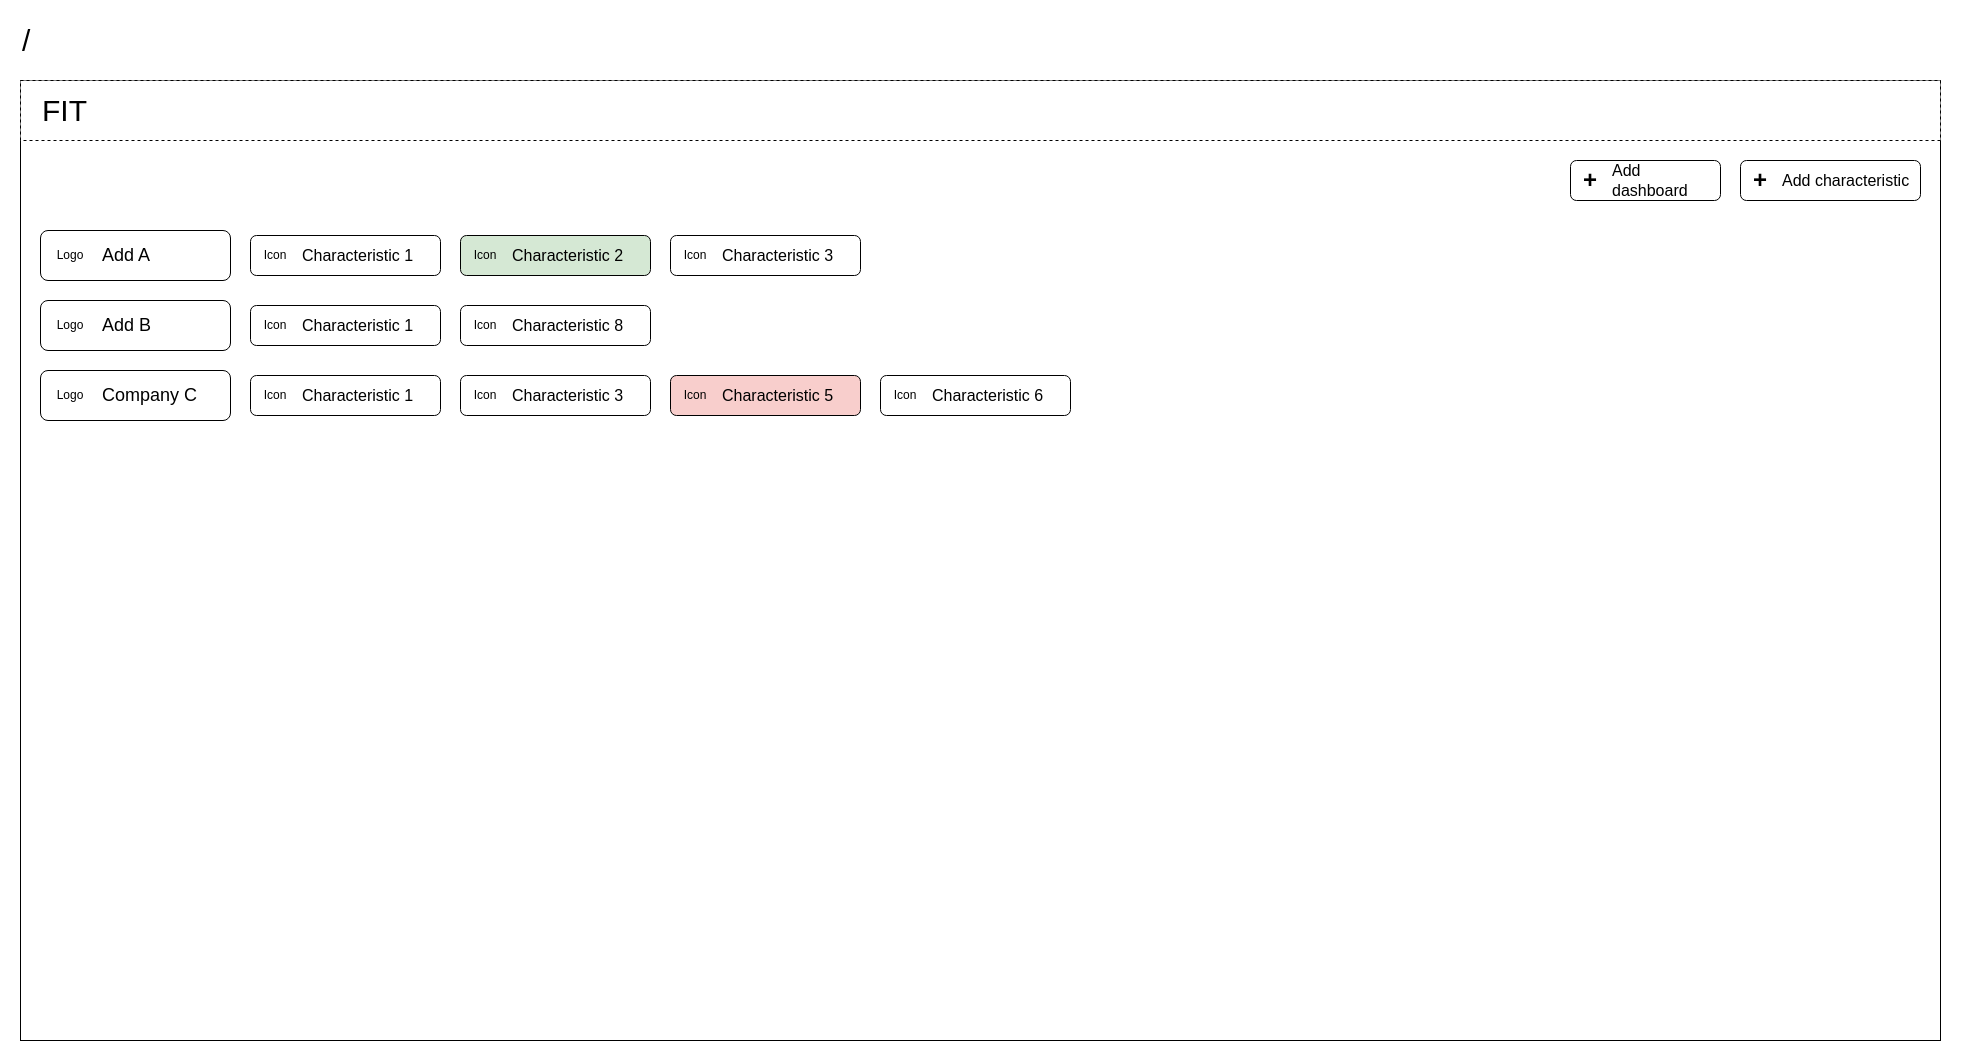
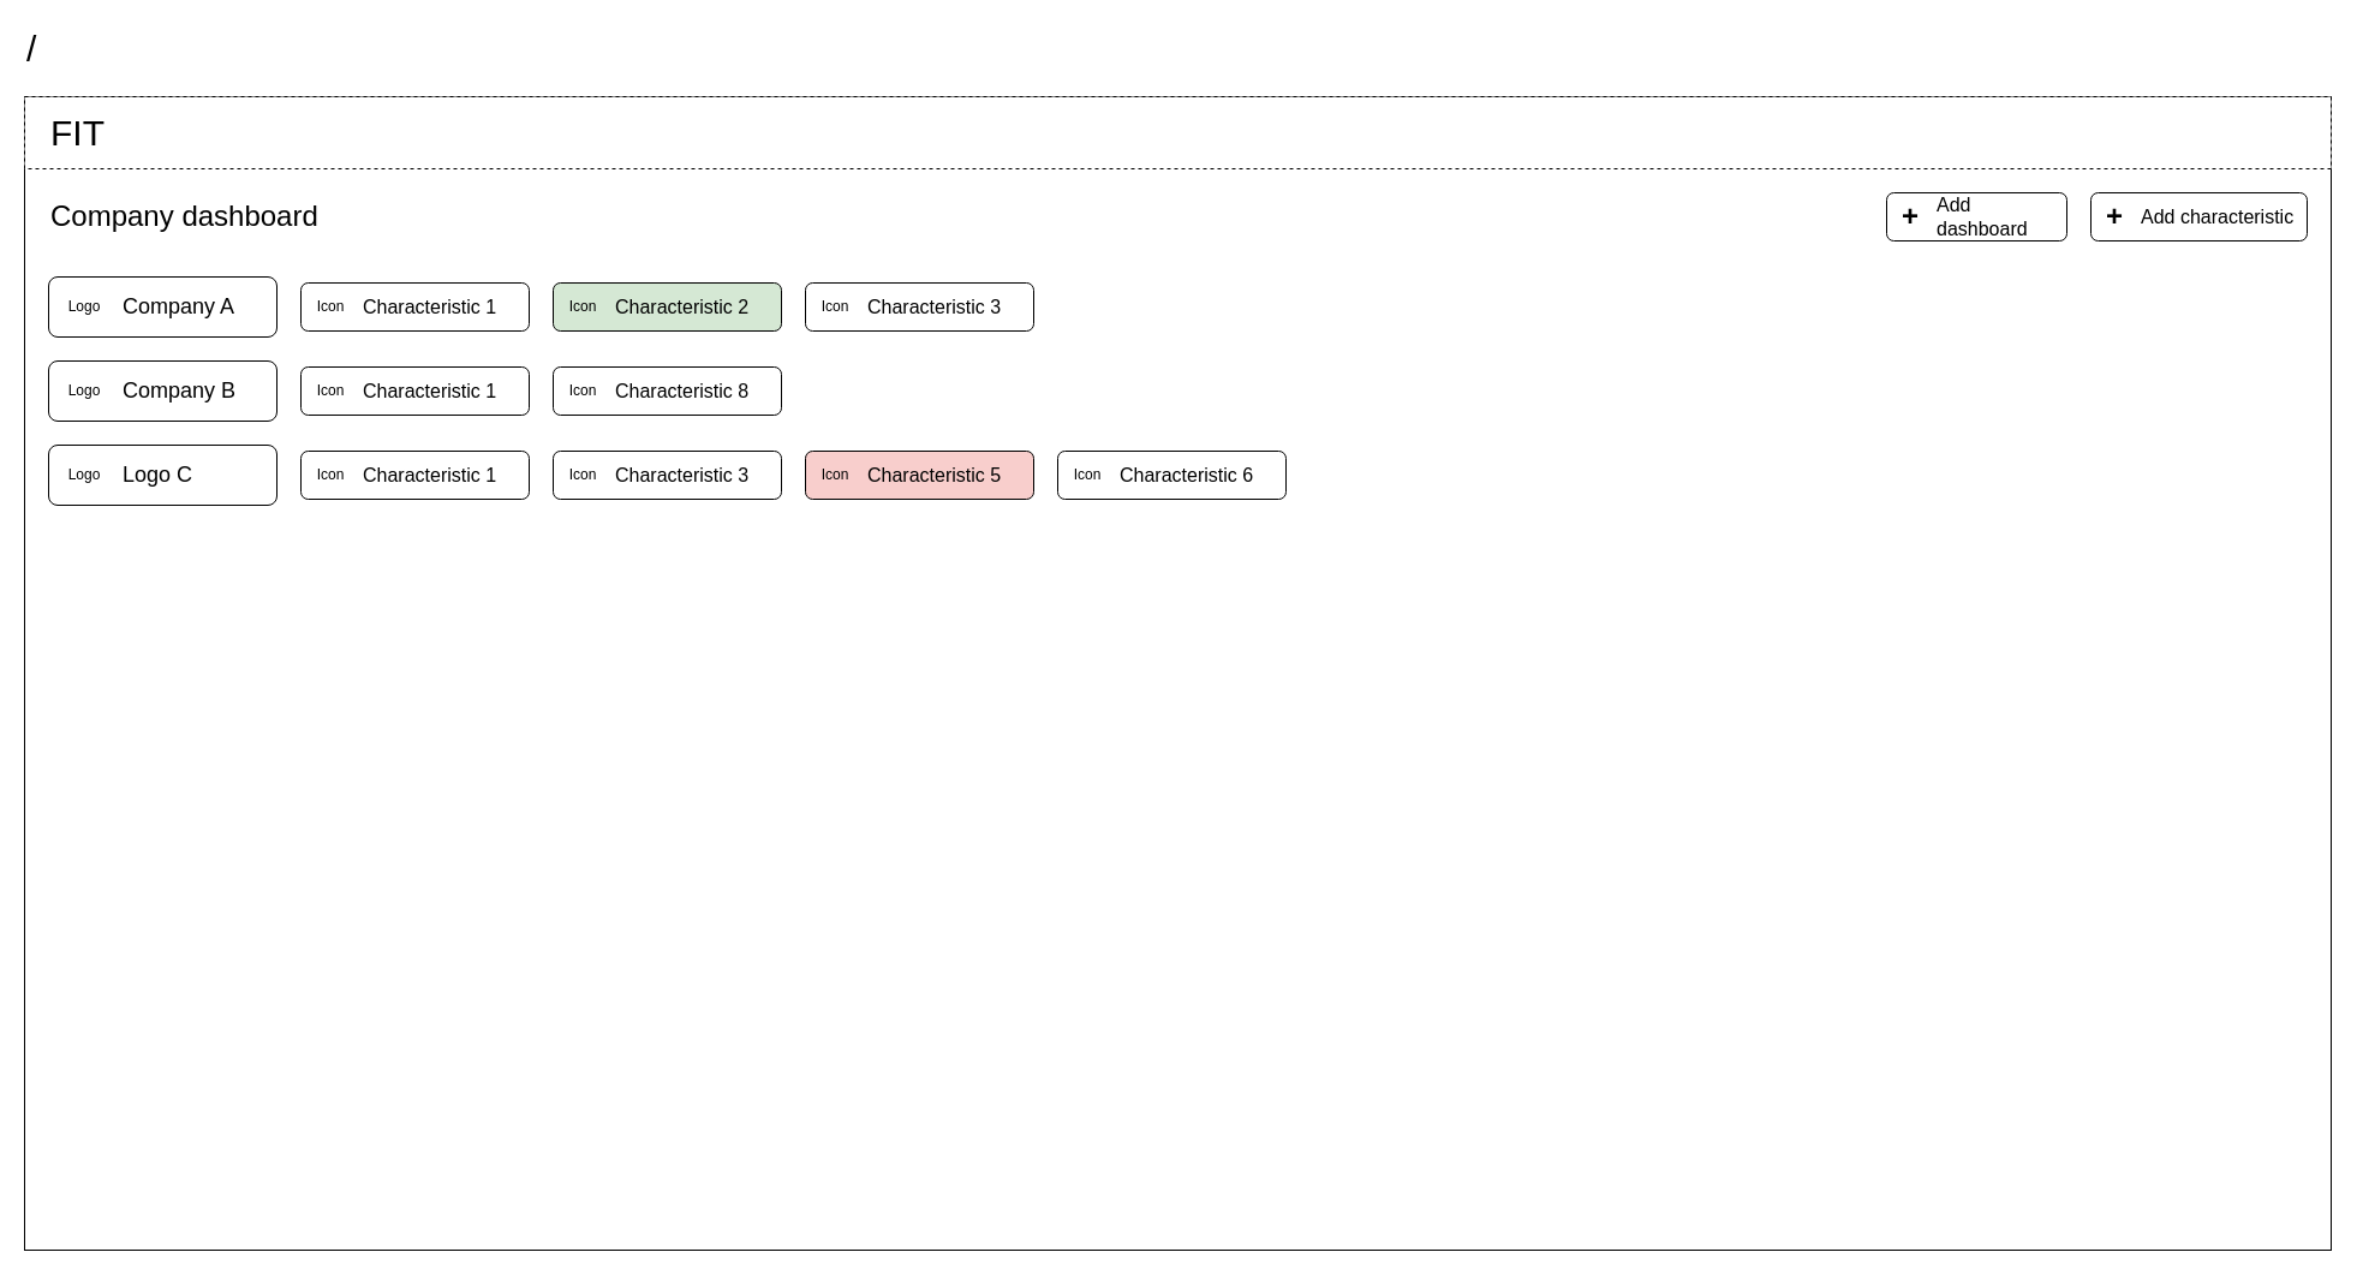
+ <mxCell id="33" value="Company dashboard" style="rounded=0;whiteSpace=wrap;html=1;fillColor=none;align=left;fontSize=24;fontStyle=0;spacingLeft=20;strokeColor=none;" parent="1" vertex="1"><mxGeometry x="20" y="140" width="260" height="80" as="geometry" /></mxCell>
- <mxCell id="5" value="Add A" style="rounded=1;whiteSpace=wrap;html=1;fillColor=#ffffff;fontSize=18;align=left;spacingLeft=60;" parent="1" vertex="1"><mxGeometry x="40" y="230" width="190" height="50" as="geometry" /></mxCell>
+ <mxCell id="5" value="Company A" style="rounded=1;whiteSpace=wrap;html=1;fillColor=#ffffff;fontSize=18;align=left;spacingLeft=60;" parent="1" vertex="1"><mxGeometry x="40" y="230" width="190" height="50" as="geometry" /></mxCell>
- <mxCell id="13" value="Add B" style="rounded=1;whiteSpace=wrap;html=1;fillColor=#ffffff;fontSize=18;align=left;spacingLeft=60;" parent="1" vertex="1"><mxGeometry x="40" y="300" width="190" height="50" as="geometry" /></mxCell>
+ <mxCell id="13" value="Company B" style="rounded=1;whiteSpace=wrap;html=1;fillColor=#ffffff;fontSize=18;align=left;spacingLeft=60;" parent="1" vertex="1"><mxGeometry x="40" y="300" width="190" height="50" as="geometry" /></mxCell>
- <mxCell id="19" value="Company C" style="rounded=1;whiteSpace=wrap;html=1;fillColor=#ffffff;fontSize=18;align=left;spacingLeft=60;" parent="1" vertex="1"><mxGeometry x="40" y="370" width="190" height="50" as="geometry" /></mxCell>
+ <mxCell id="19" value="Logo C" style="rounded=1;whiteSpace=wrap;html=1;fillColor=#ffffff;fontSize=18;align=left;spacingLeft=60;" parent="1" vertex="1"><mxGeometry x="40" y="370" width="190" height="50" as="geometry" /></mxCell>
